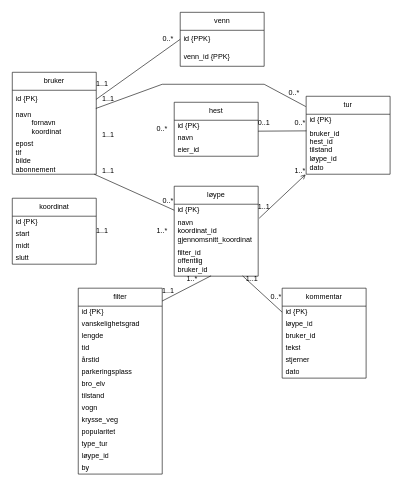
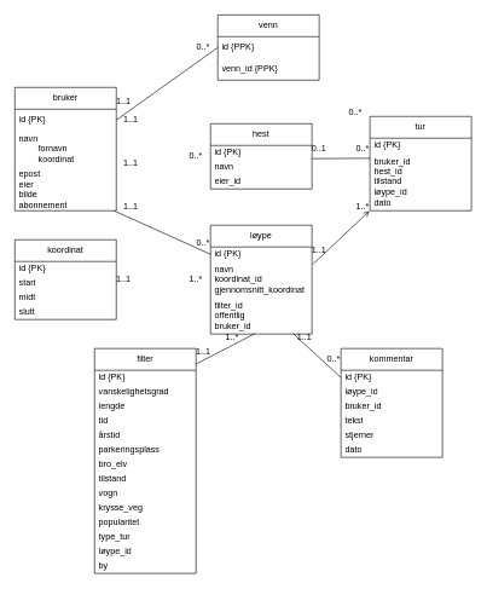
- <mxCell id="51" value="" style="endArrow=none;html=1;rounded=0;exitX=0.995;exitY=0.007;exitDx=0;exitDy=0;exitPerimeter=0;entryX=-0.004;entryY=0.132;entryDx=0;entryDy=0;entryPerimeter=0;" parent="1" source="4" target="9" edge="1"><mxGeometry width="50" height="50" relative="1" as="geometry"><mxPoint x="520" y="380" as="sourcePoint" /><mxPoint x="460" y="110" as="targetPoint" /><Array as="points"><mxPoint x="270" y="140" /><mxPoint x="440" y="140" /></Array></mxGeometry></mxCell>
- <mxCell id="5" value="epost&lt;div&gt;tlf&lt;/div&gt;&lt;div&gt;bilde&lt;/div&gt;&lt;div&gt;abonnement&lt;/div&gt;" style="text;strokeColor=none;fillColor=none;align=left;verticalAlign=middle;spacingLeft=4;spacingRight=4;overflow=hidden;points=[[0,0.5],[1,0.5]];portConstraint=eastwest;rotatable=0;whiteSpace=wrap;html=1;" parent="2" vertex="1"><mxGeometry y="110" width="140" height="60" as="geometry" /></mxCell>
+ <mxCell id="5" value="epost&lt;div&gt;eier&lt;/div&gt;&lt;div&gt;bilde&lt;/div&gt;&lt;div&gt;abonnement&lt;/div&gt;" style="text;strokeColor=none;fillColor=none;align=left;verticalAlign=middle;spacingLeft=4;spacingRight=4;overflow=hidden;points=[[0,0.5],[1,0.5]];portConstraint=eastwest;rotatable=0;whiteSpace=wrap;html=1;" parent="2" vertex="1"><mxGeometry y="110" width="140" height="60" as="geometry" /></mxCell>
